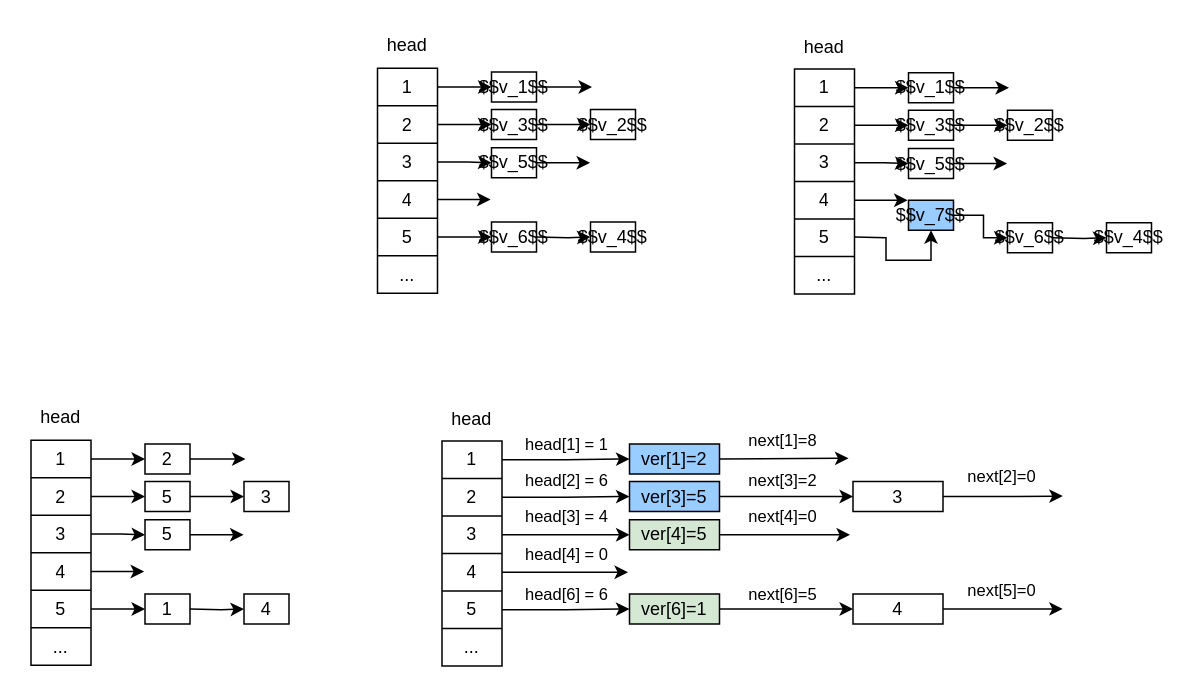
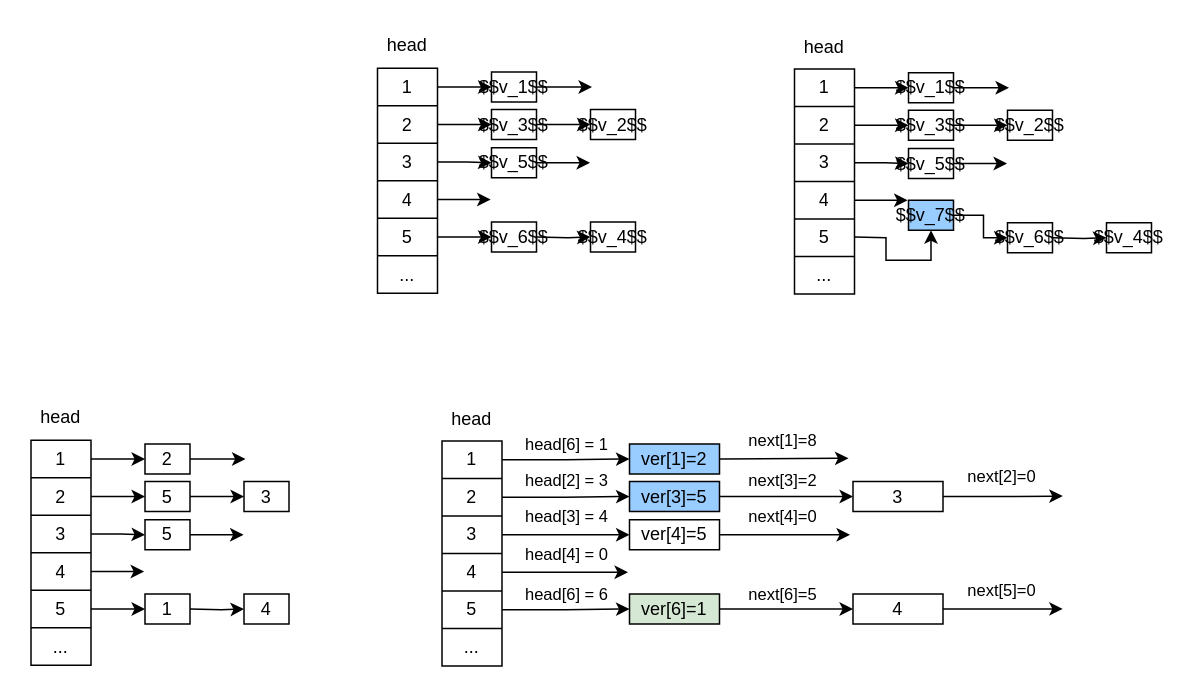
- <mxCell id="122" value="&lt;font style=&quot;font-size: 11px&quot;&gt;head[1] = 1&lt;/font&gt;" style="text;html=1;strokeColor=none;fillColor=none;align=center;verticalAlign=middle;whiteSpace=wrap;rounded=0;fontSize=10;" vertex="1" parent="1"><mxGeometry x="338" y="288" width="79" height="16" as="geometry" /></mxCell>
+ <mxCell id="122" value="&lt;font style=&quot;font-size: 11px&quot;&gt;head[6] = 1&lt;/font&gt;" style="text;html=1;strokeColor=none;fillColor=none;align=center;verticalAlign=middle;whiteSpace=wrap;rounded=0;fontSize=10;" vertex="1" parent="1"><mxGeometry x="338" y="288" width="79" height="16" as="geometry" /></mxCell>
- <mxCell id="123" value="&lt;font style=&quot;font-size: 11px&quot;&gt;head[2] = 6&lt;/font&gt;" style="text;html=1;strokeColor=none;fillColor=none;align=center;verticalAlign=middle;whiteSpace=wrap;rounded=0;fontSize=10;" vertex="1" parent="1"><mxGeometry x="338" y="312" width="79" height="16" as="geometry" /></mxCell>
+ <mxCell id="123" value="&lt;font style=&quot;font-size: 11px&quot;&gt;head[2] = 3&lt;/font&gt;" style="text;html=1;strokeColor=none;fillColor=none;align=center;verticalAlign=middle;whiteSpace=wrap;rounded=0;fontSize=10;" vertex="1" parent="1"><mxGeometry x="338" y="312" width="79" height="16" as="geometry" /></mxCell>
- <mxCell id="115" value="ver[4]=5" style="rounded=0;whiteSpace=wrap;html=1;fillColor=#d5e8d4;" vertex="1" parent="1"><mxGeometry x="419" y="346" width="60" height="20" as="geometry" /></mxCell>
+ <mxCell id="115" value="ver[4]=5" style="rounded=0;whiteSpace=wrap;html=1;" vertex="1" parent="1"><mxGeometry x="419" y="346" width="60" height="20" as="geometry" /></mxCell>
